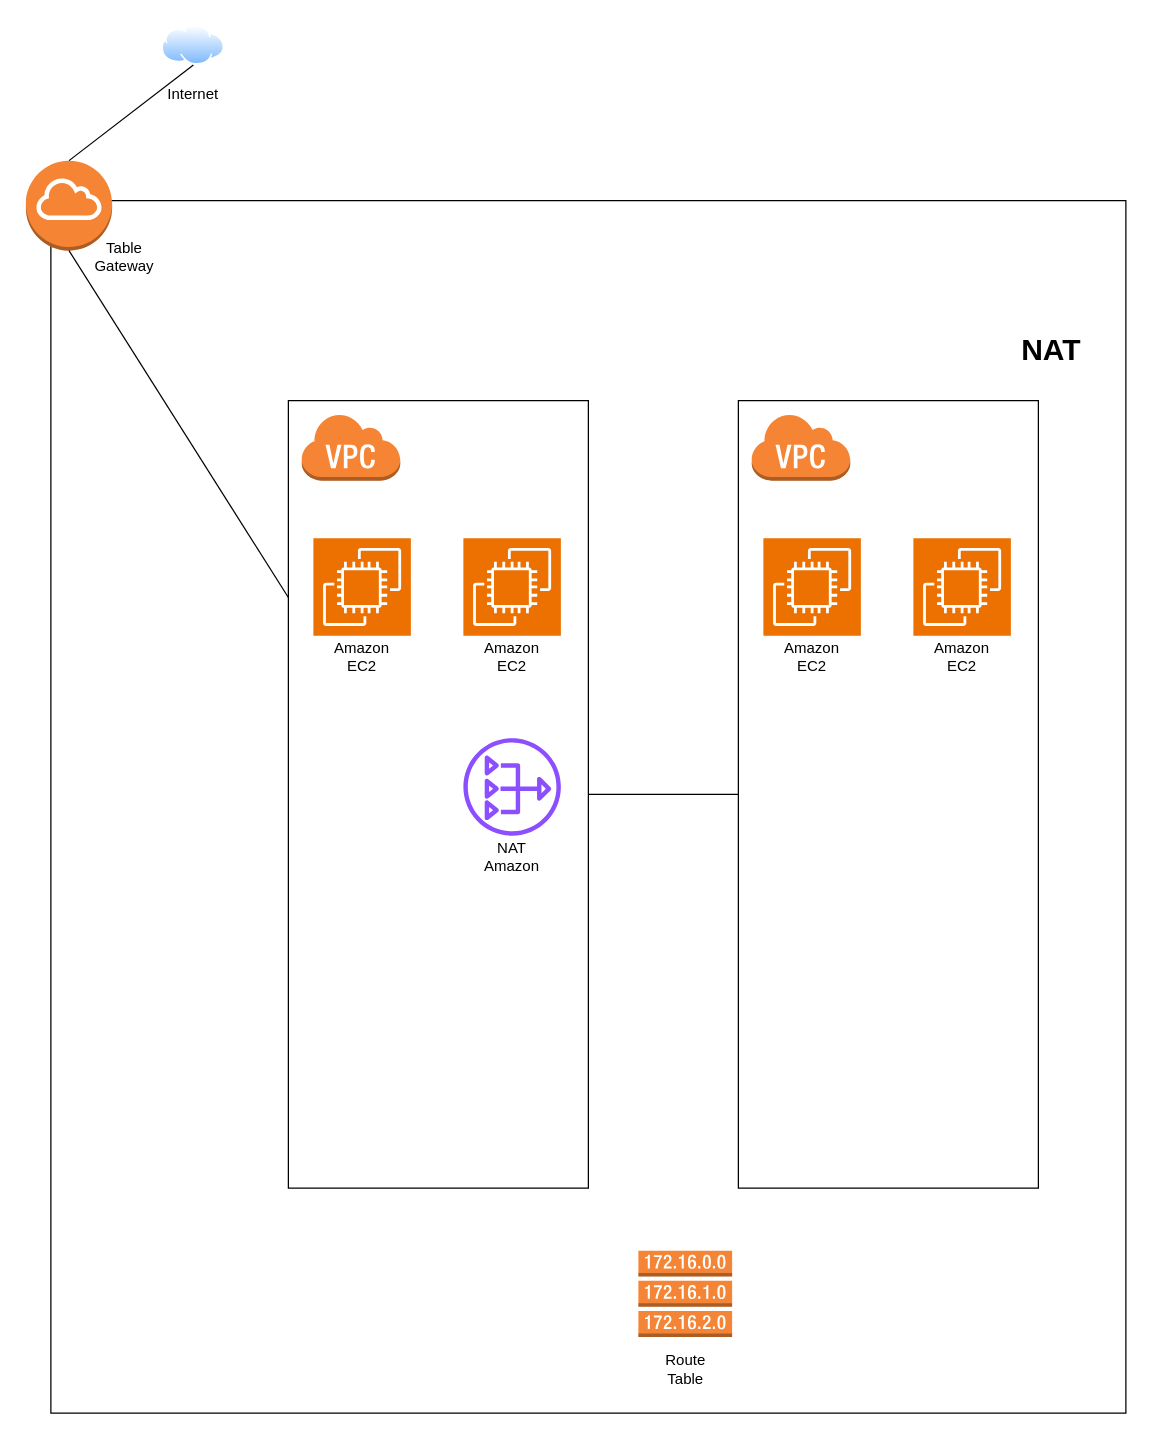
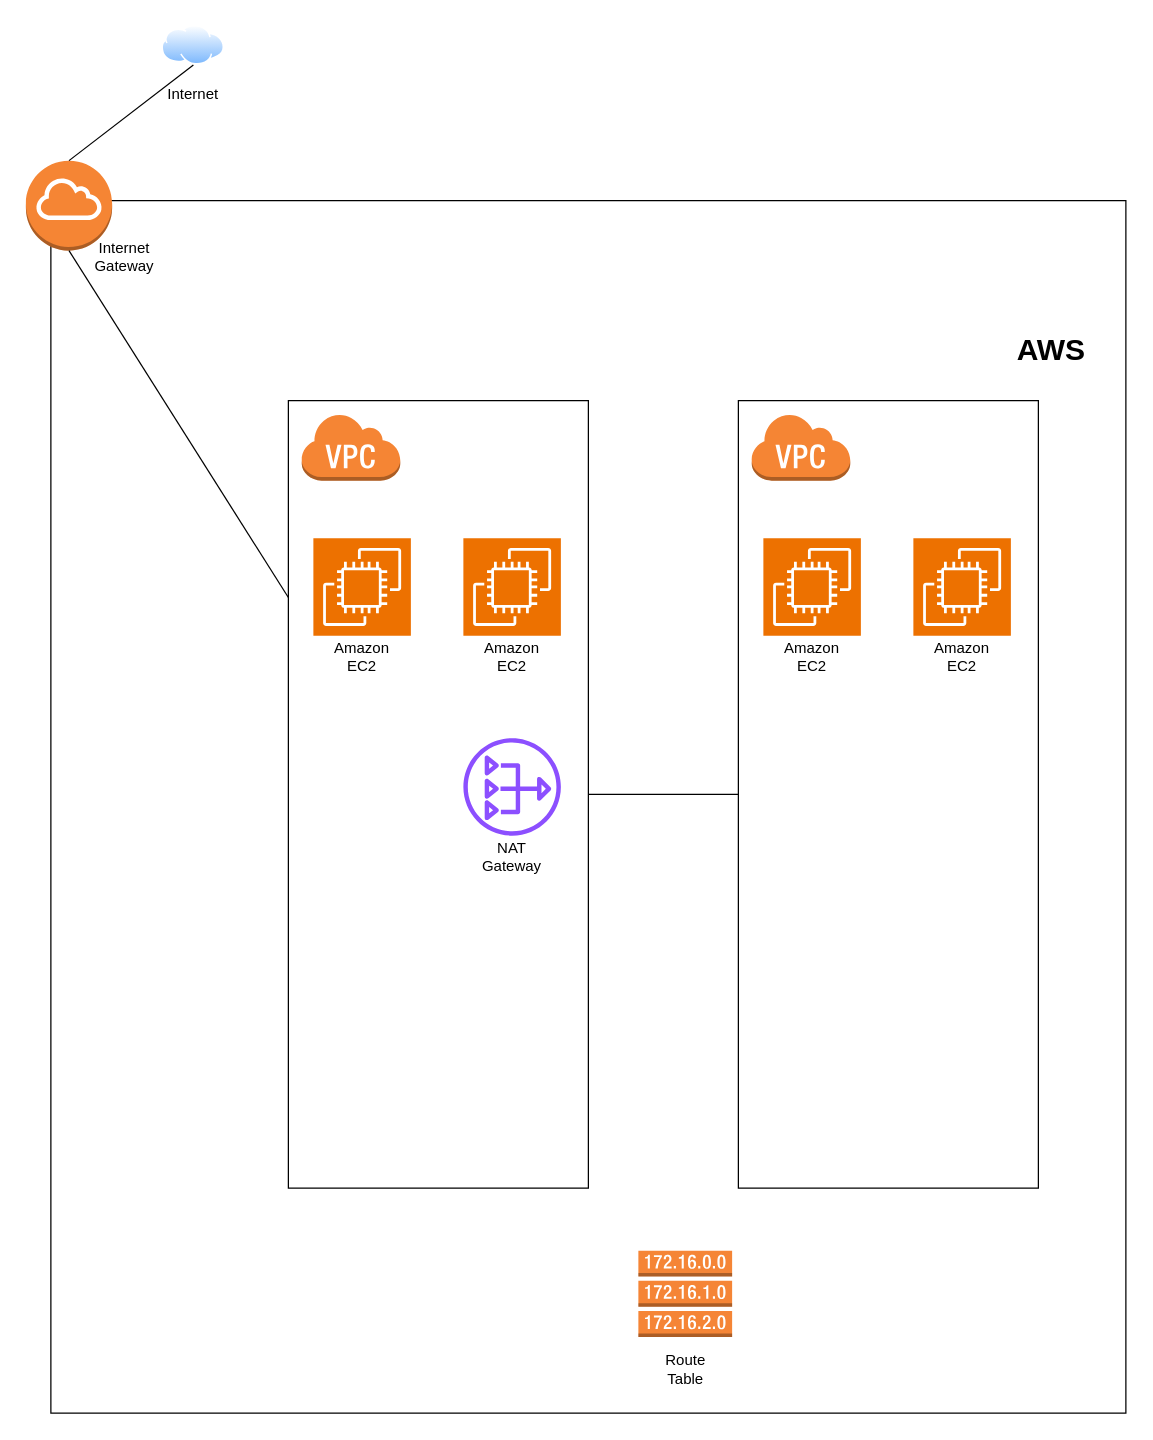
- <mxCell id="18" value="Table Gateway" style="text;html=1;strokeColor=none;fillColor=none;align=center;verticalAlign=middle;whiteSpace=wrap;rounded=0;" vertex="1" parent="1"><mxGeometry x="69" y="190" width="60" height="30" as="geometry" /></mxCell>
+ <mxCell id="18" value="Internet Gateway" style="text;html=1;strokeColor=none;fillColor=none;align=center;verticalAlign=middle;whiteSpace=wrap;rounded=0;" vertex="1" parent="1"><mxGeometry x="69" y="190" width="60" height="30" as="geometry" /></mxCell>
- <mxCell id="7" value="NAT" style="text;strokeColor=none;fillColor=none;html=1;fontSize=24;fontStyle=1;verticalAlign=middle;align=center;" vertex="1" parent="1"><mxGeometry x="790" y="260" width="100" height="40" as="geometry" /></mxCell>
+ <mxCell id="7" value="AWS" style="text;strokeColor=none;fillColor=none;html=1;fontSize=24;fontStyle=1;verticalAlign=middle;align=center;" vertex="1" parent="1"><mxGeometry x="790" y="260" width="100" height="40" as="geometry" /></mxCell>
- <mxCell id="19" value="NAT Amazon" style="text;html=1;strokeColor=none;fillColor=none;align=center;verticalAlign=middle;whiteSpace=wrap;rounded=0;" vertex="1" parent="1"><mxGeometry x="379" y="670" width="60" height="30" as="geometry" /></mxCell>
+ <mxCell id="19" value="NAT Gateway" style="text;html=1;strokeColor=none;fillColor=none;align=center;verticalAlign=middle;whiteSpace=wrap;rounded=0;" vertex="1" parent="1"><mxGeometry x="379" y="670" width="60" height="30" as="geometry" /></mxCell>
